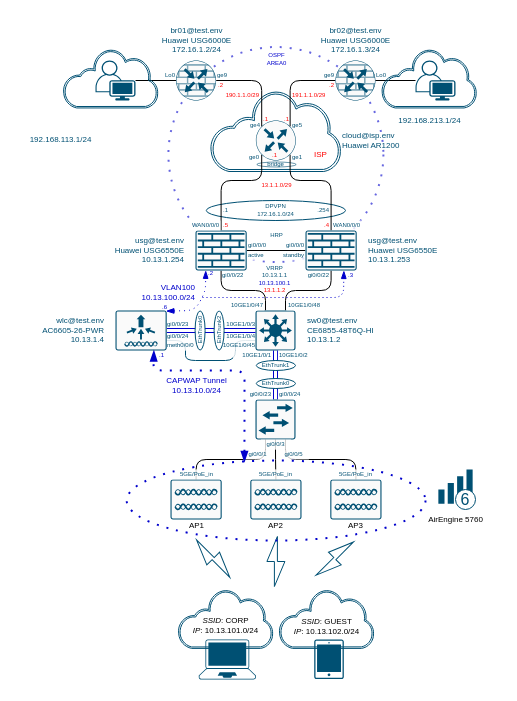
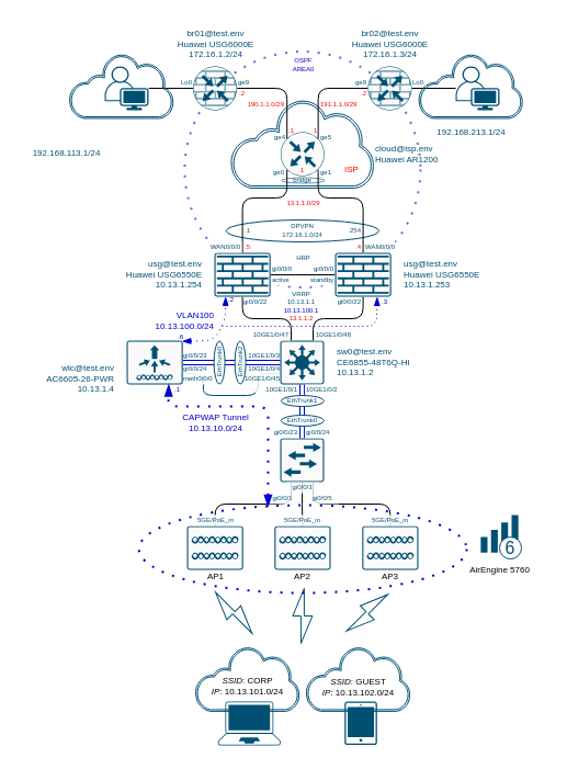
- <mxCell id="98" value="wlc@test.env&lt;br&gt;AC6605-26-PWR&lt;br&gt;10.13.1.4" style="text;html=1;align=right;verticalAlign=middle;resizable=0;points=[];autosize=1;fontSize=8;fontColor=#005073;" parent="1" vertex="1"><mxGeometry x="25" y="310" width="80" height="40" as="geometry" /></mxCell>
+ <mxCell id="98" value="wlc@test.env&lt;br&gt;AC6605-26-PWR&lt;br&gt;10.13.1.4" style="text;html=1;align=right;verticalAlign=middle;resizable=0;points=[];autosize=1;fontSize=8;fontColor=#005073;" parent="1" vertex="1"><mxGeometry x="25" y="325" width="80" height="40" as="geometry" /></mxCell>
